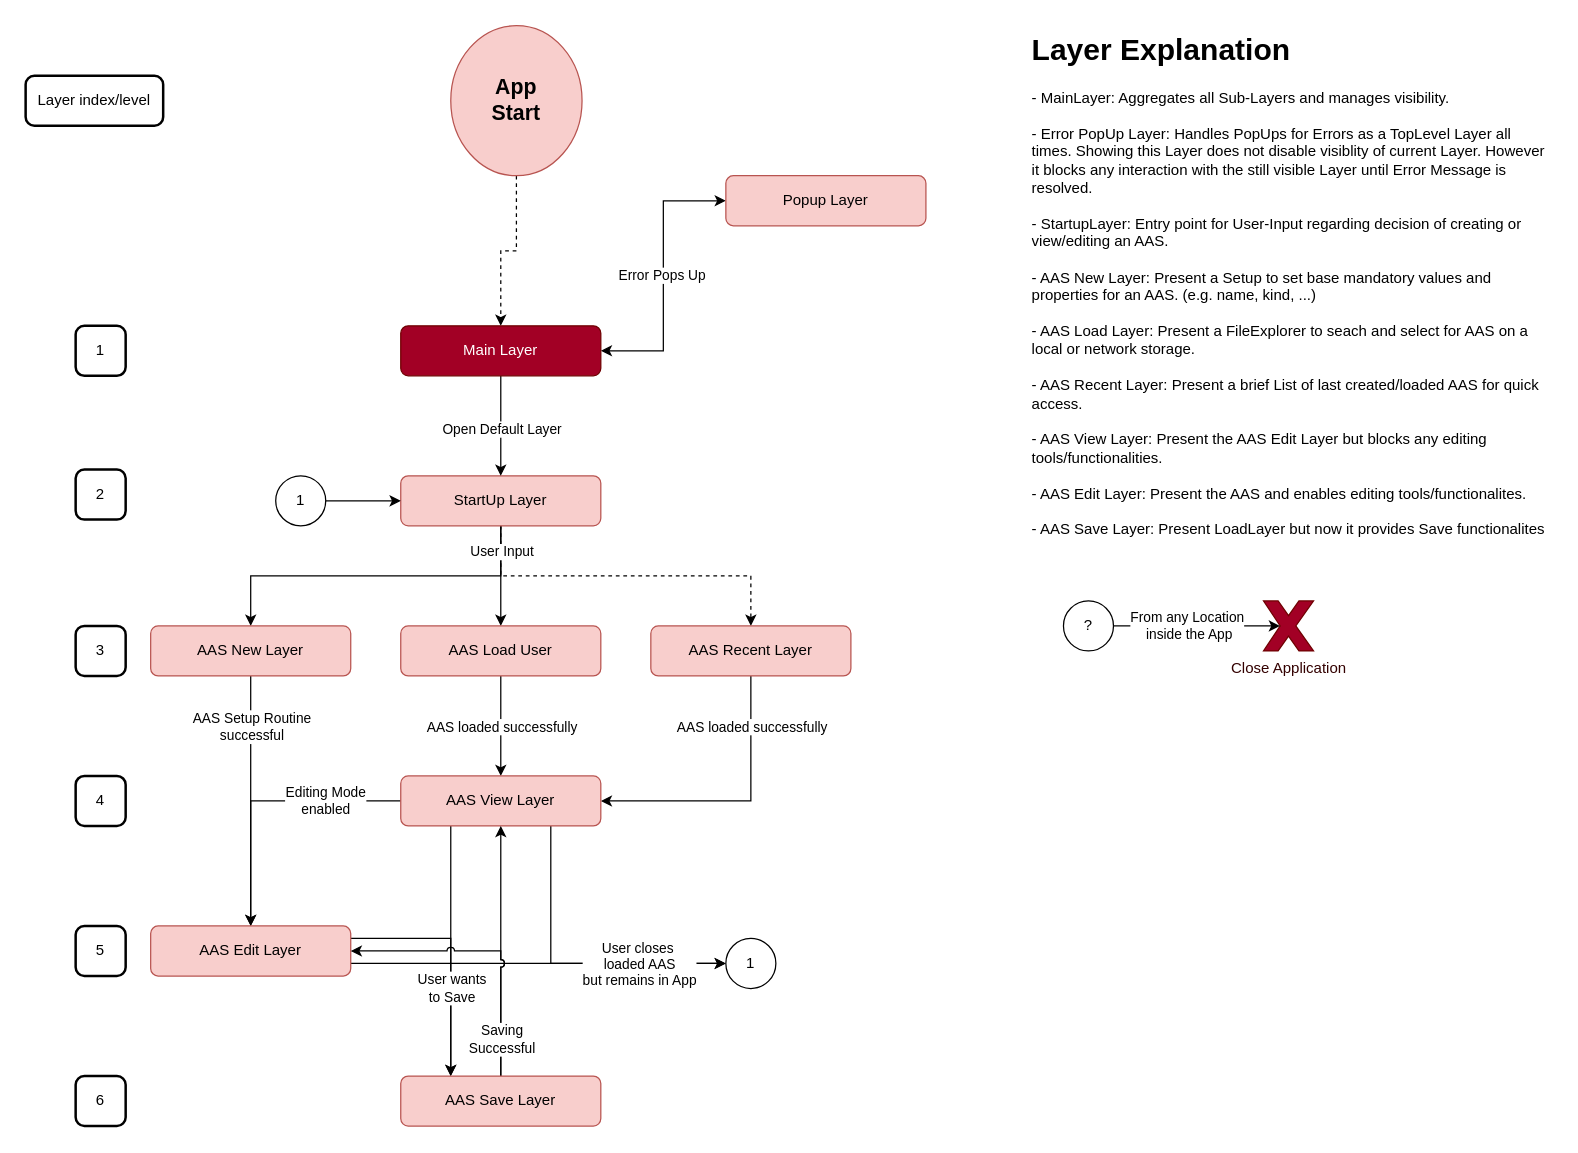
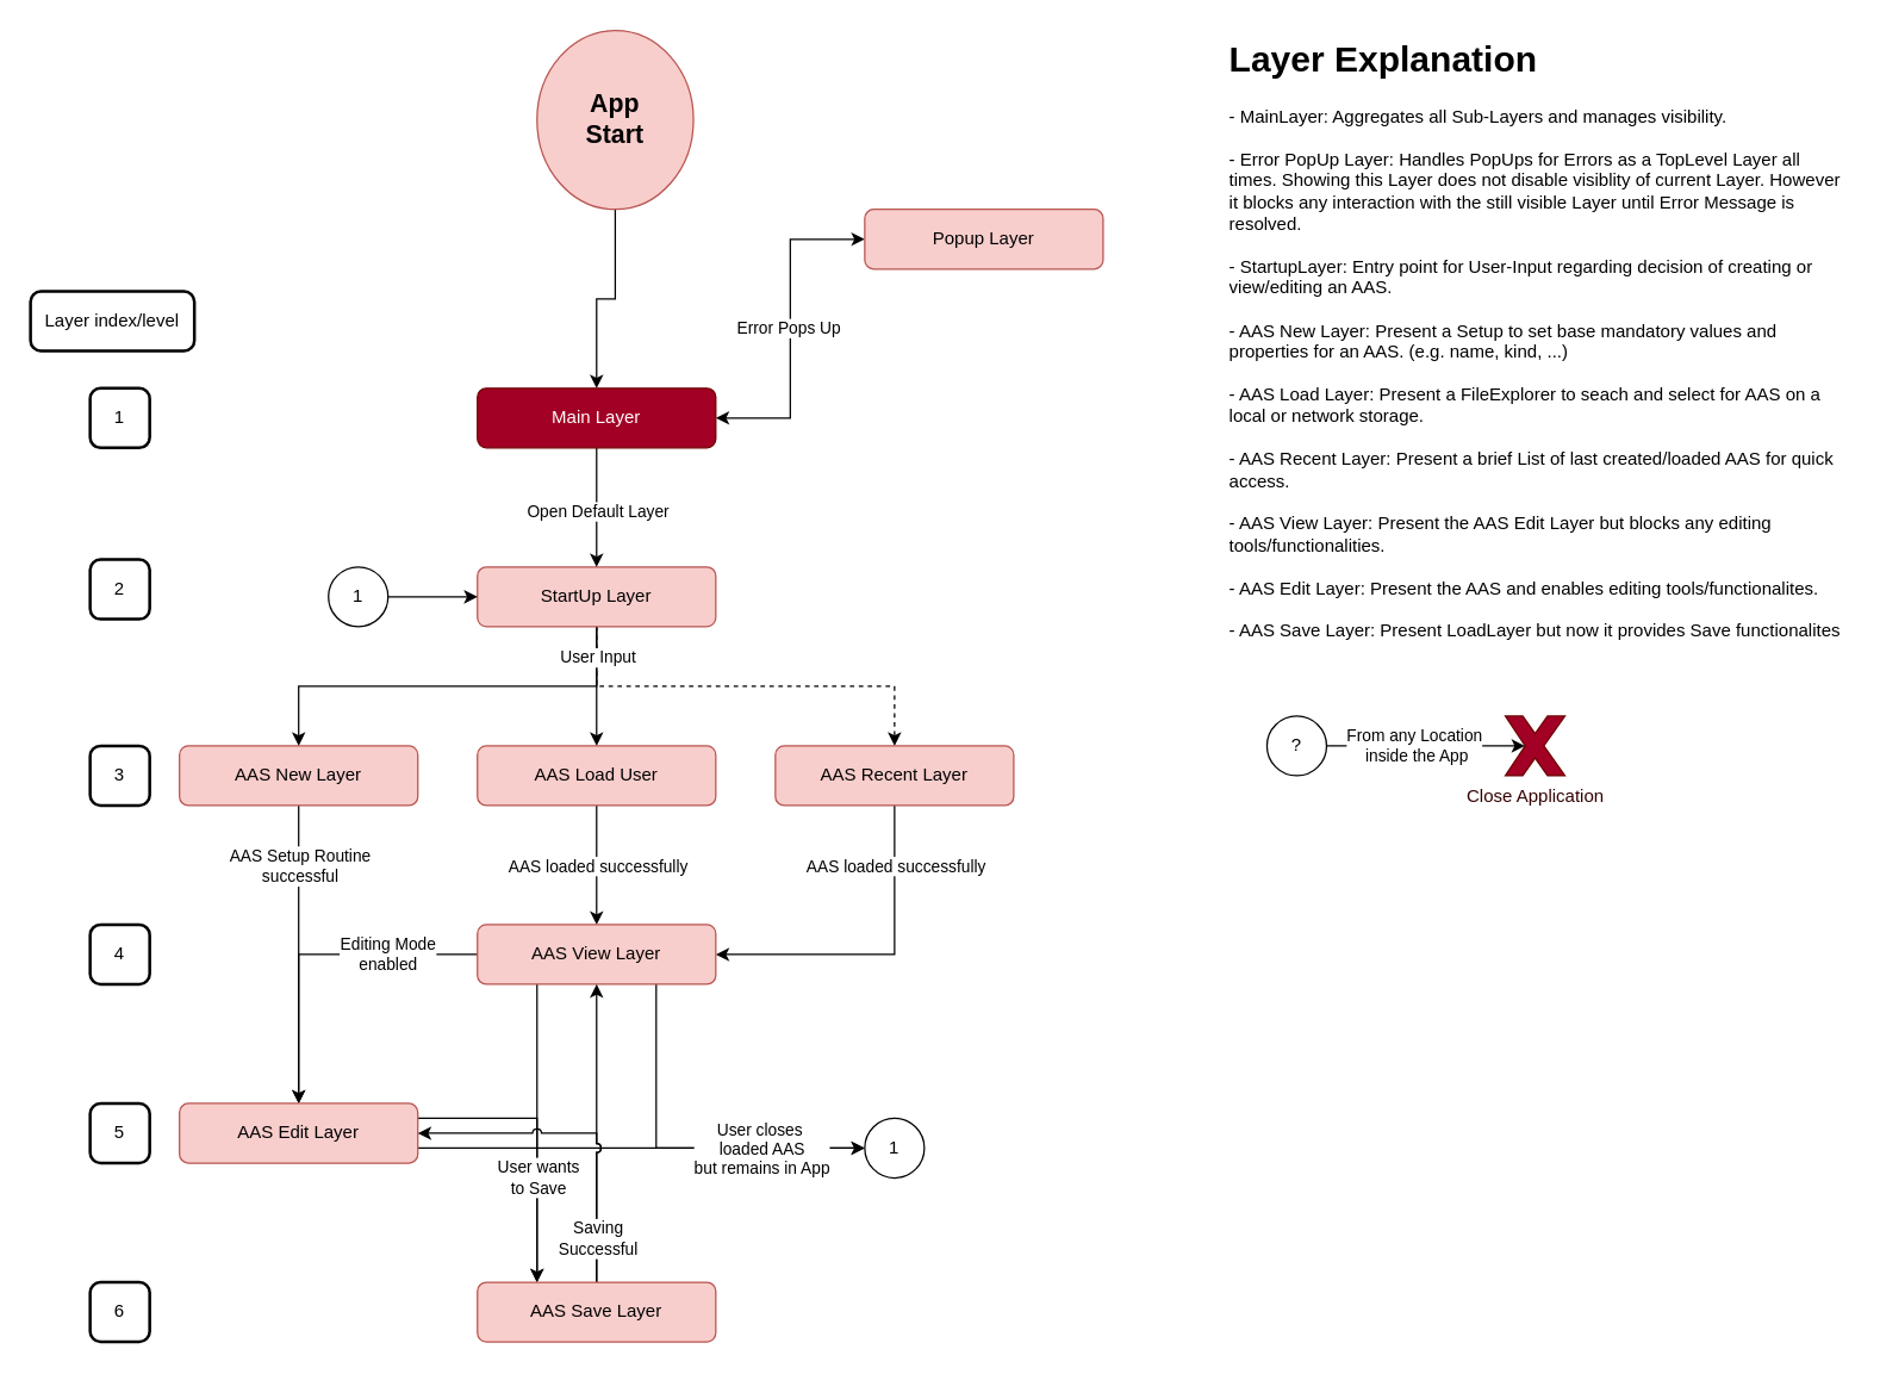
- <mxCell id="46" value="Layer index/level" style="rounded=1;whiteSpace=wrap;html=1;absoluteArcSize=1;arcSize=14;strokeWidth=2;" parent="1" vertex="1"><mxGeometry x="20" y="60" width="110" height="40" as="geometry" /></mxCell>
+ <mxCell id="46" value="Layer index/level" style="rounded=1;whiteSpace=wrap;html=1;absoluteArcSize=1;arcSize=14;strokeWidth=2;" parent="1" vertex="1"><mxGeometry x="20" y="195" width="110" height="40" as="geometry" /></mxCell>
- <mxCell id="7" style="edgeStyle=orthogonalEdgeStyle;rounded=0;orthogonalLoop=1;jettySize=auto;html=1;entryX=0.5;entryY=0;entryDx=0;entryDy=0;dashed=1;" parent="1" source="8" target="13" edge="1"><mxGeometry relative="1" as="geometry" /></mxCell>
+ <mxCell id="7" style="edgeStyle=orthogonalEdgeStyle;rounded=0;orthogonalLoop=1;jettySize=auto;html=1;entryX=0.5;entryY=0;entryDx=0;entryDy=0;" parent="1" source="8" target="13" edge="1"><mxGeometry relative="1" as="geometry" /></mxCell>
